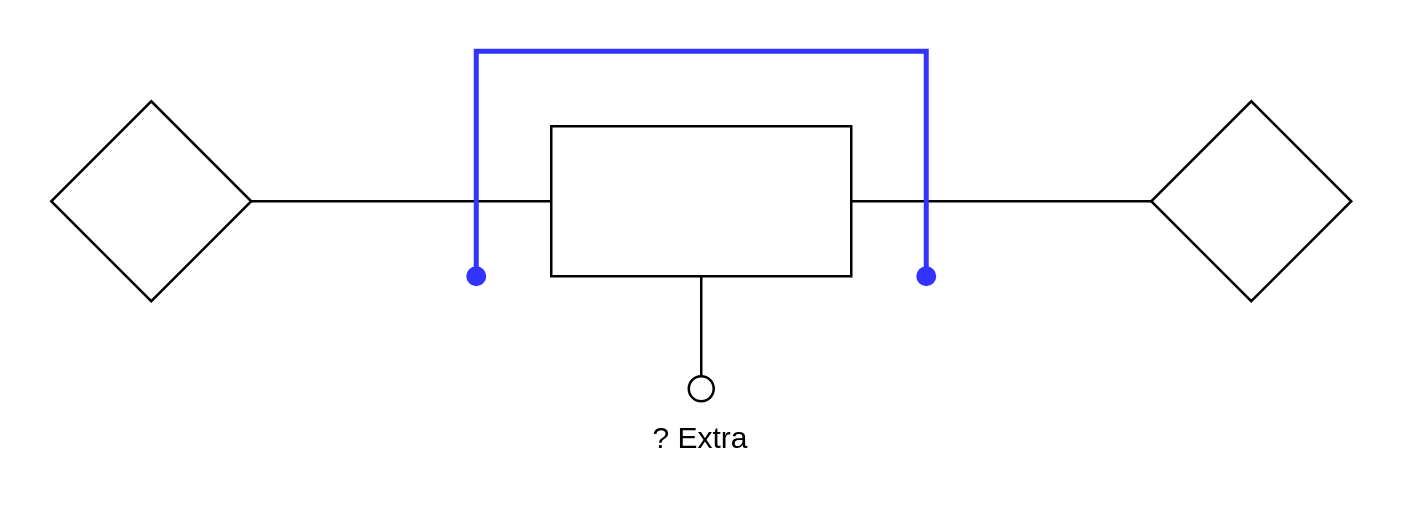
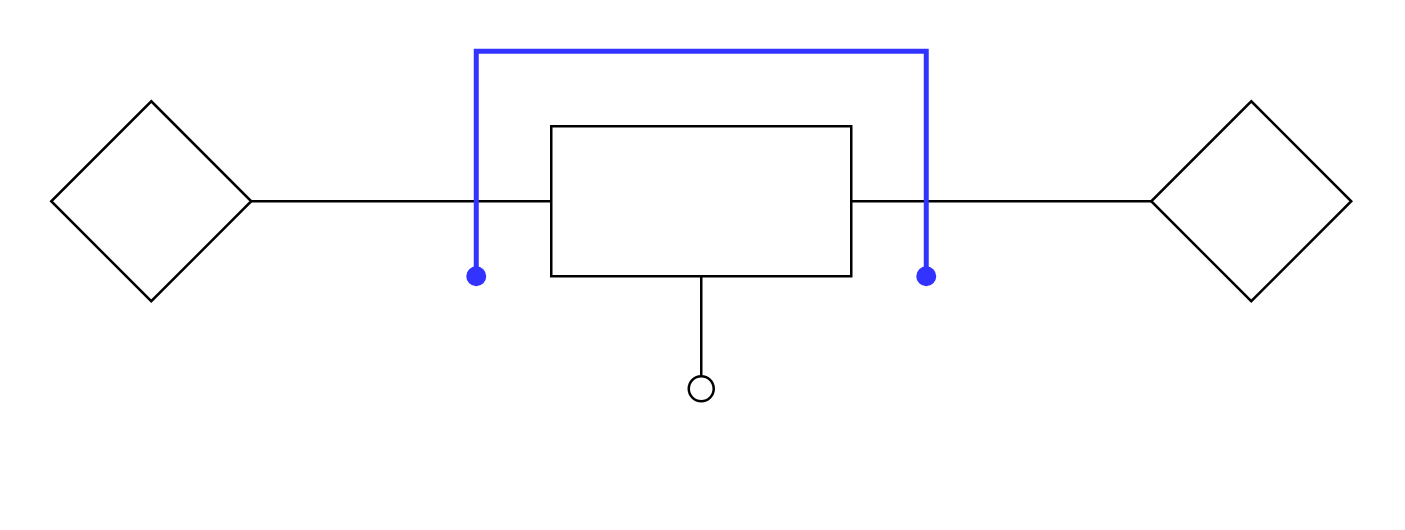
- <mxCell id="10" value="? Extra" style="text;html=1;align=center;verticalAlign=middle;whiteSpace=wrap;rounded=0;" vertex="1" parent="1"><mxGeometry x="250" y="160" width="60" height="30" as="geometry" /></mxCell>
